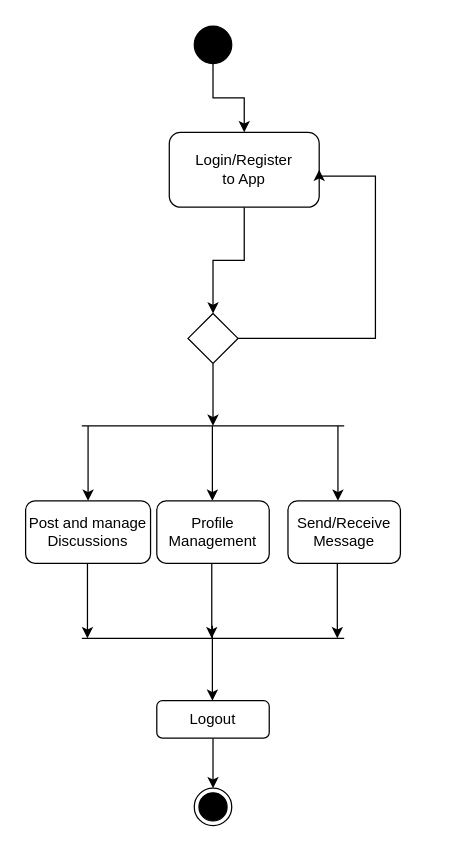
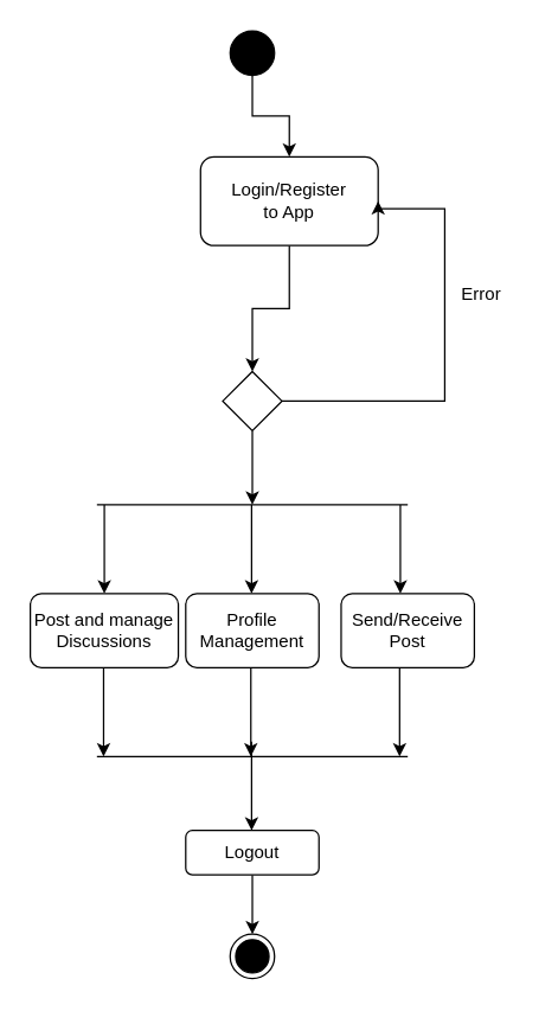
+ <mxCell id="9" value="Error" style="text;html=1;strokeColor=none;fillColor=none;align=center;verticalAlign=middle;whiteSpace=wrap;rounded=0;" vertex="1" parent="1"><mxGeometry x="295" y="183" width="60" height="30" as="geometry" /></mxCell>
- <mxCell id="16" value="Send/Receive Message" style="rounded=1;whiteSpace=wrap;html=1;" vertex="1" parent="1"><mxGeometry x="230" y="400" width="90" height="50" as="geometry" /></mxCell>
+ <mxCell id="16" value="Send/Receive Post" style="rounded=1;whiteSpace=wrap;html=1;" vertex="1" parent="1"><mxGeometry x="230" y="400" width="90" height="50" as="geometry" /></mxCell>
